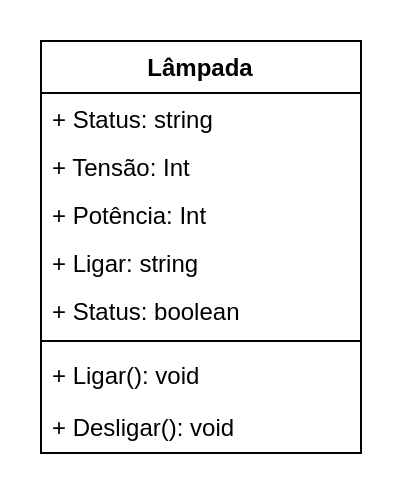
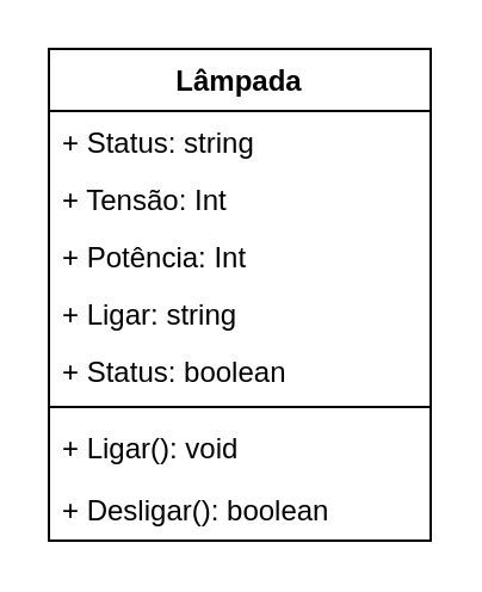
- <mxCell id="10" value="+ Desligar(): void" style="text;strokeColor=none;fillColor=none;align=left;verticalAlign=top;spacingLeft=4;spacingRight=4;overflow=hidden;rotatable=0;points=[[0,0.5],[1,0.5]];portConstraint=eastwest;whiteSpace=wrap;html=1;" vertex="1" parent="2"><mxGeometry y="180" width="160" height="26" as="geometry" /></mxCell>
+ <mxCell id="10" value="+ Desligar(): boolean" style="text;strokeColor=none;fillColor=none;align=left;verticalAlign=top;spacingLeft=4;spacingRight=4;overflow=hidden;rotatable=0;points=[[0,0.5],[1,0.5]];portConstraint=eastwest;whiteSpace=wrap;html=1;" vertex="1" parent="2"><mxGeometry y="180" width="160" height="26" as="geometry" /></mxCell>
